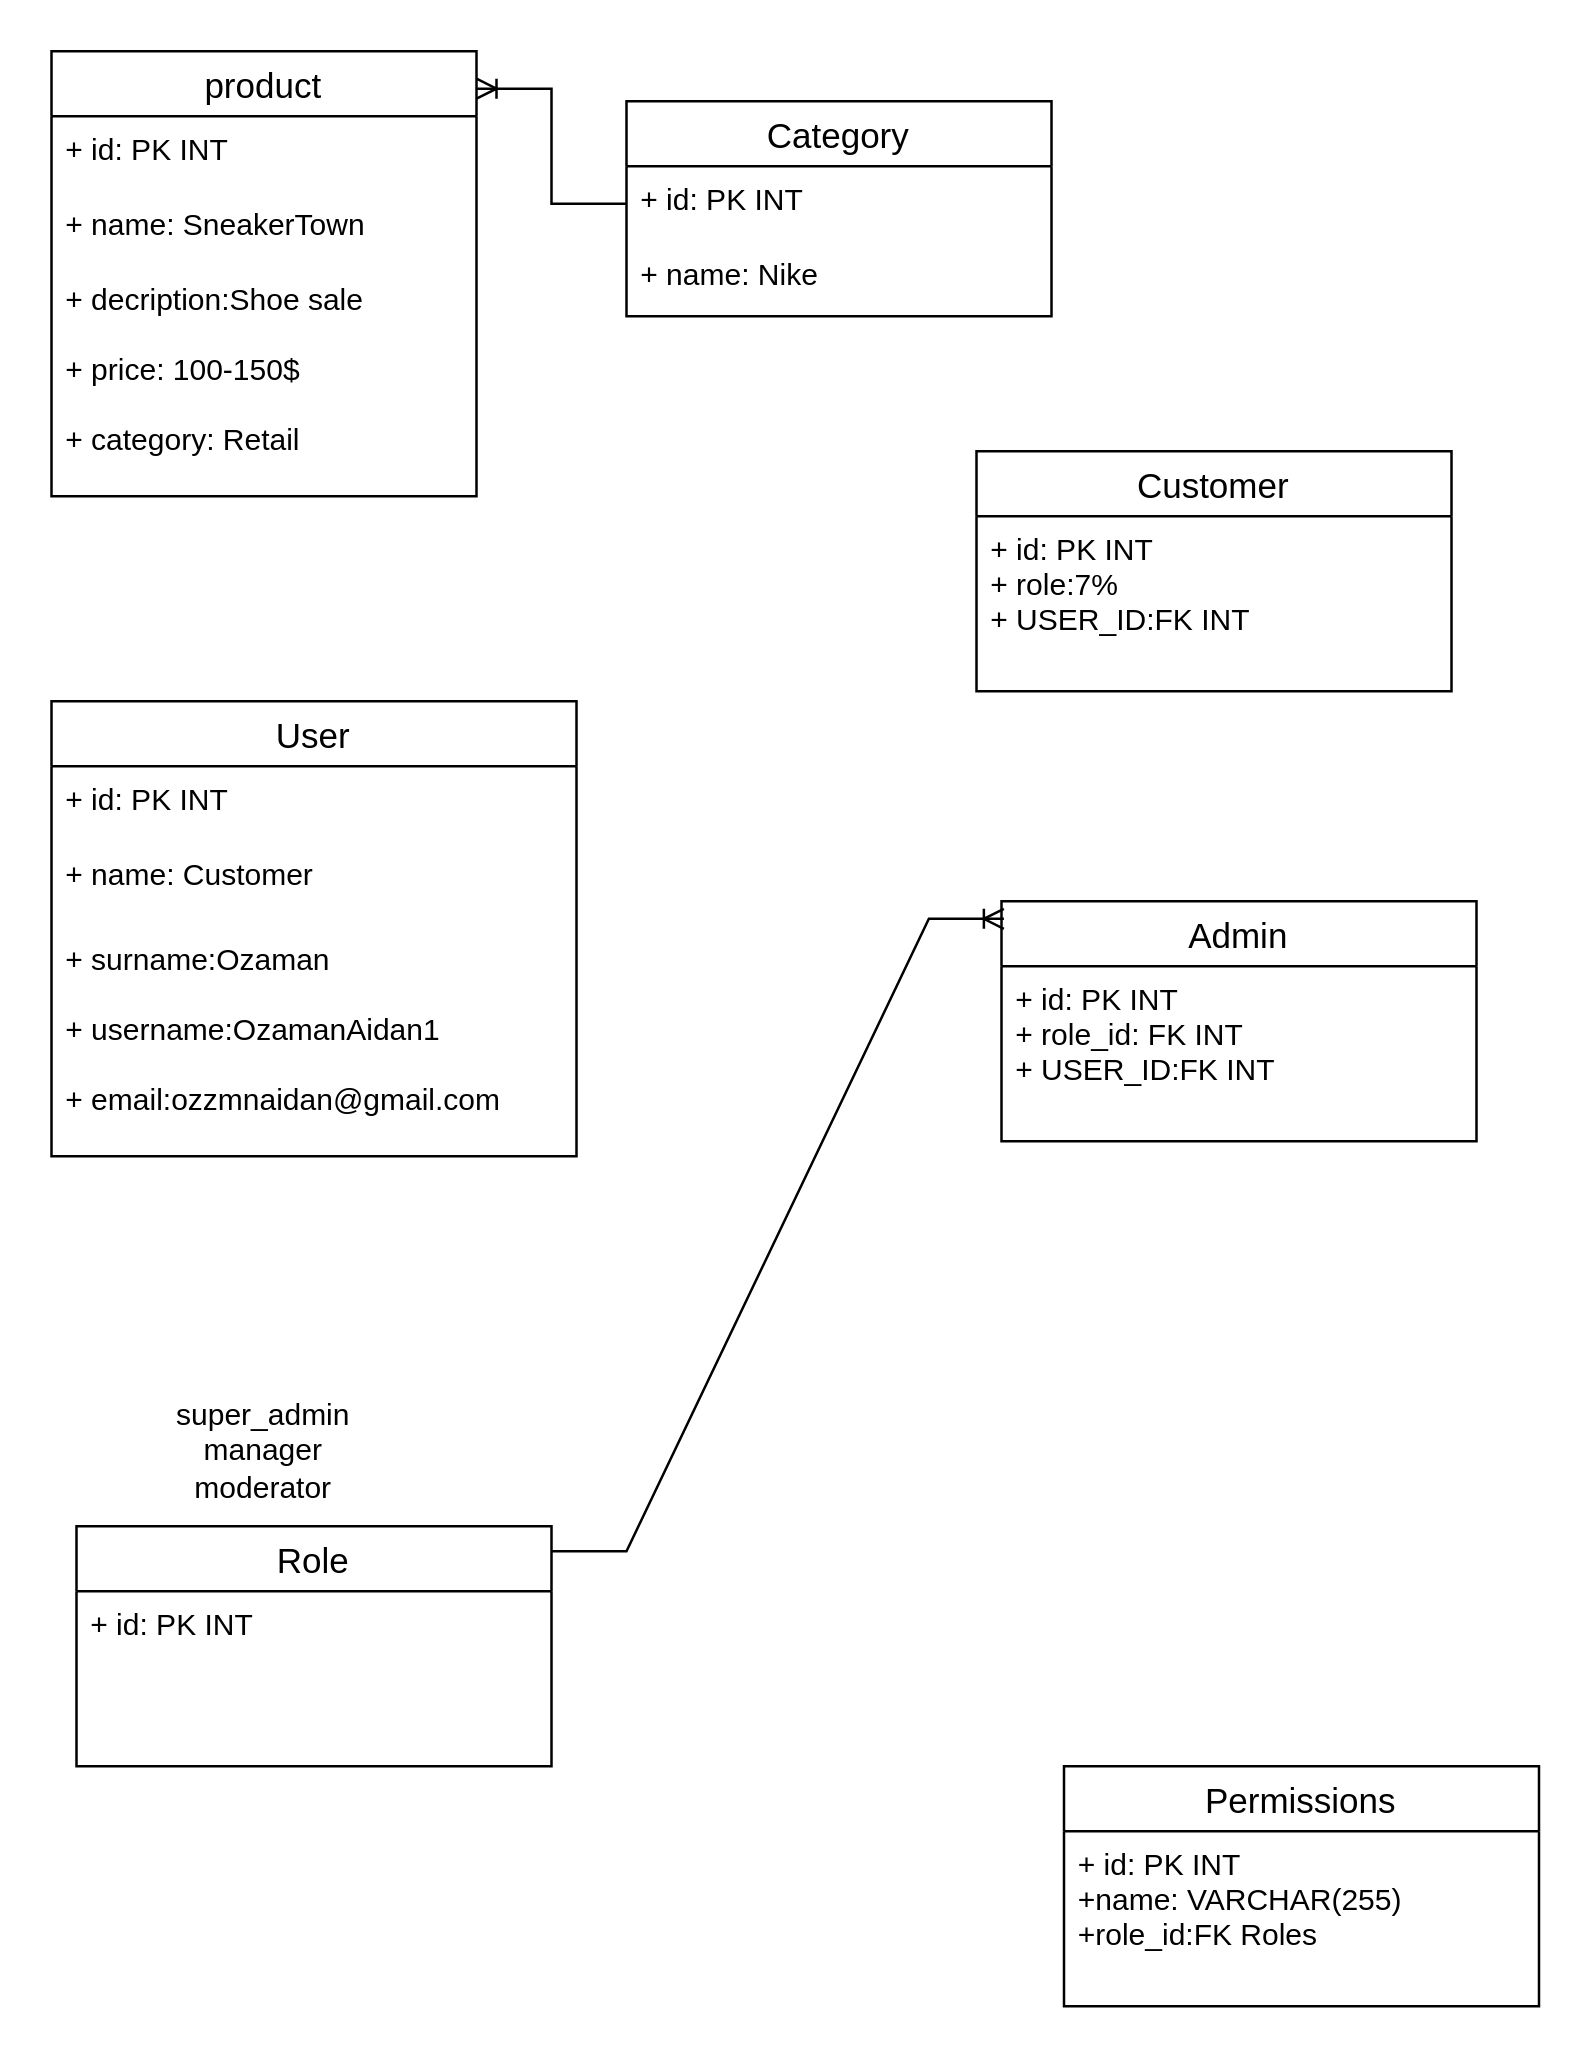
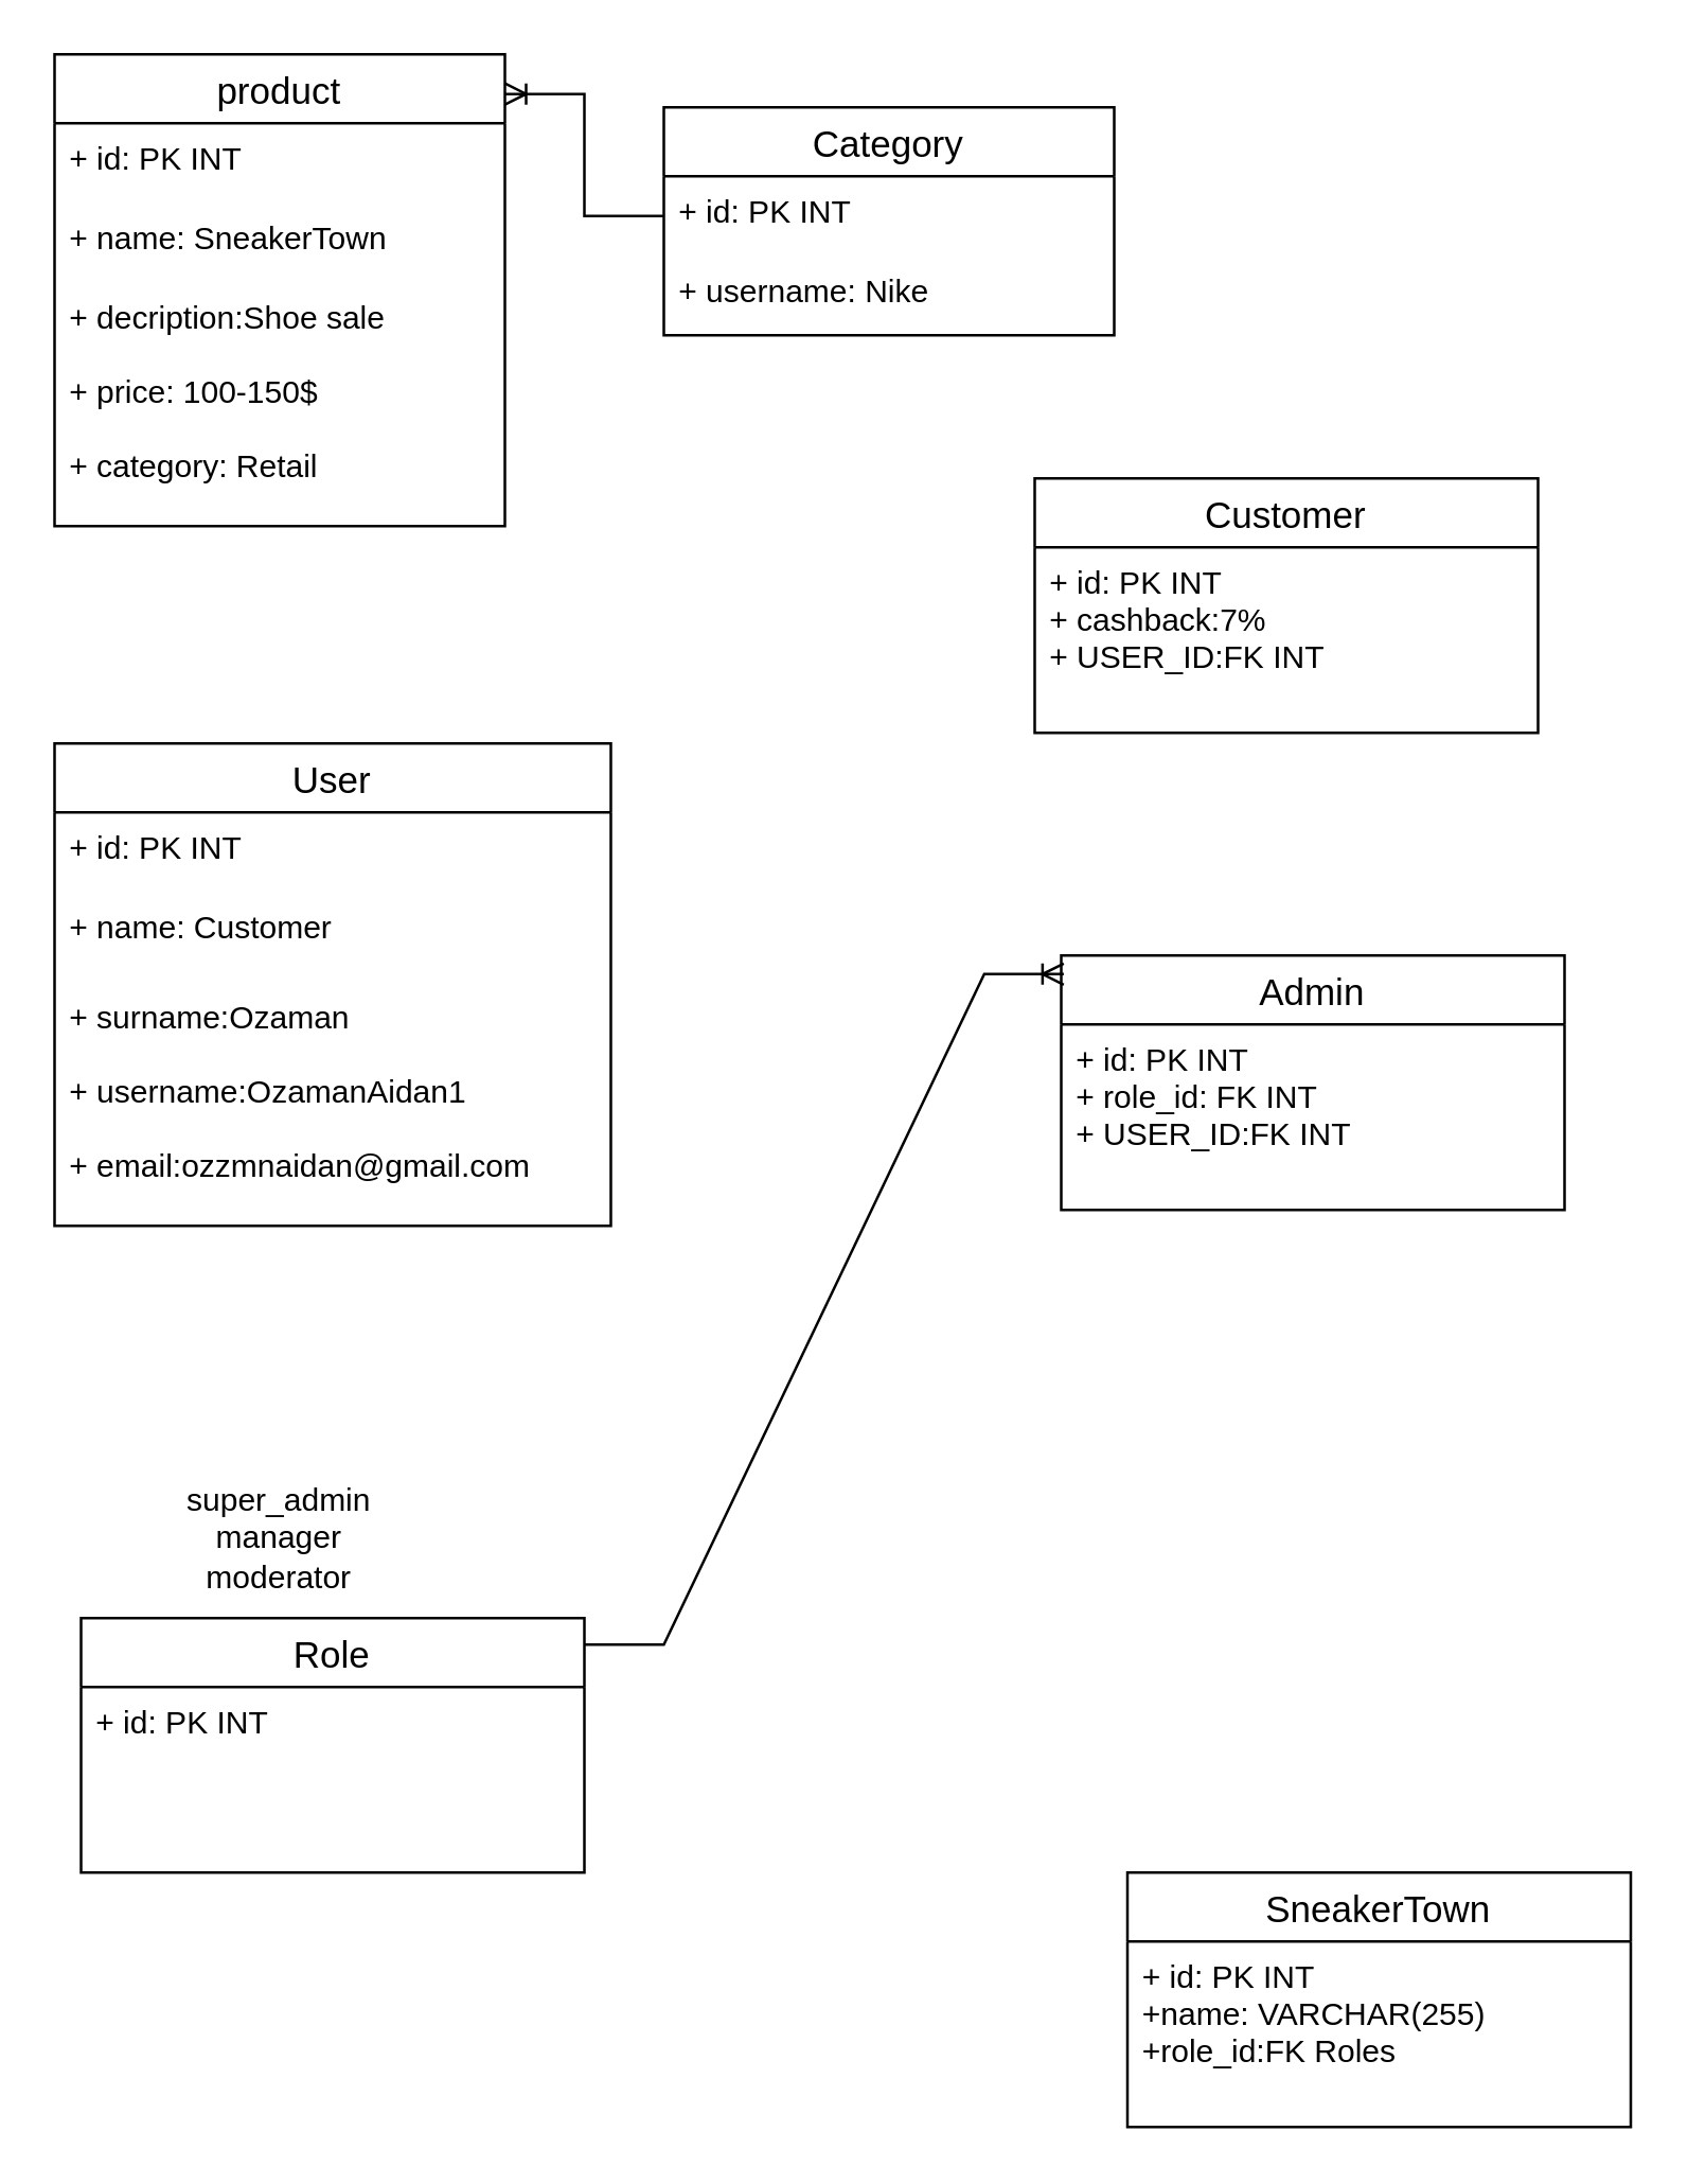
- <mxCell id="8" value="+ name: Nike" style="text;strokeColor=none;fillColor=none;spacingLeft=4;spacingRight=4;overflow=hidden;rotatable=0;points=[[0,0.5],[1,0.5]];portConstraint=eastwest;fontSize=12;" parent="6" vertex="1"><mxGeometry y="56" width="170" height="30" as="geometry" /></mxCell>
+ <mxCell id="8" value="+ username: Nike" style="text;strokeColor=none;fillColor=none;spacingLeft=4;spacingRight=4;overflow=hidden;rotatable=0;points=[[0,0.5],[1,0.5]];portConstraint=eastwest;fontSize=12;" parent="6" vertex="1"><mxGeometry y="56" width="170" height="30" as="geometry" /></mxCell>
- <mxCell id="15" value="+ id: PK INT&#10;+ role:7%&#10;+ USER_ID:FK INT&#10;&#10;" style="text;strokeColor=none;fillColor=none;spacingLeft=4;spacingRight=4;overflow=hidden;rotatable=0;points=[[0,0.5],[1,0.5]];portConstraint=eastwest;fontSize=12;" parent="14" vertex="1"><mxGeometry y="26" width="190" height="70" as="geometry" /></mxCell>
+ <mxCell id="15" value="+ id: PK INT&#10;+ cashback:7%&#10;+ USER_ID:FK INT&#10;&#10;" style="text;strokeColor=none;fillColor=none;spacingLeft=4;spacingRight=4;overflow=hidden;rotatable=0;points=[[0,0.5],[1,0.5]];portConstraint=eastwest;fontSize=12;" parent="14" vertex="1"><mxGeometry y="26" width="190" height="70" as="geometry" /></mxCell>
- <mxCell id="22" value="Permissions" style="swimlane;fontStyle=0;childLayout=stackLayout;horizontal=1;startSize=26;horizontalStack=0;resizeParent=1;resizeParentMax=0;resizeLast=0;collapsible=1;marginBottom=0;align=center;fontSize=14;" parent="1" vertex="1"><mxGeometry x="425" y="706" width="190" height="96" as="geometry" /></mxCell>
+ <mxCell id="22" value="SneakerTown" style="swimlane;fontStyle=0;childLayout=stackLayout;horizontal=1;startSize=26;horizontalStack=0;resizeParent=1;resizeParentMax=0;resizeLast=0;collapsible=1;marginBottom=0;align=center;fontSize=14;" parent="1" vertex="1"><mxGeometry x="425" y="706" width="190" height="96" as="geometry" /></mxCell>
